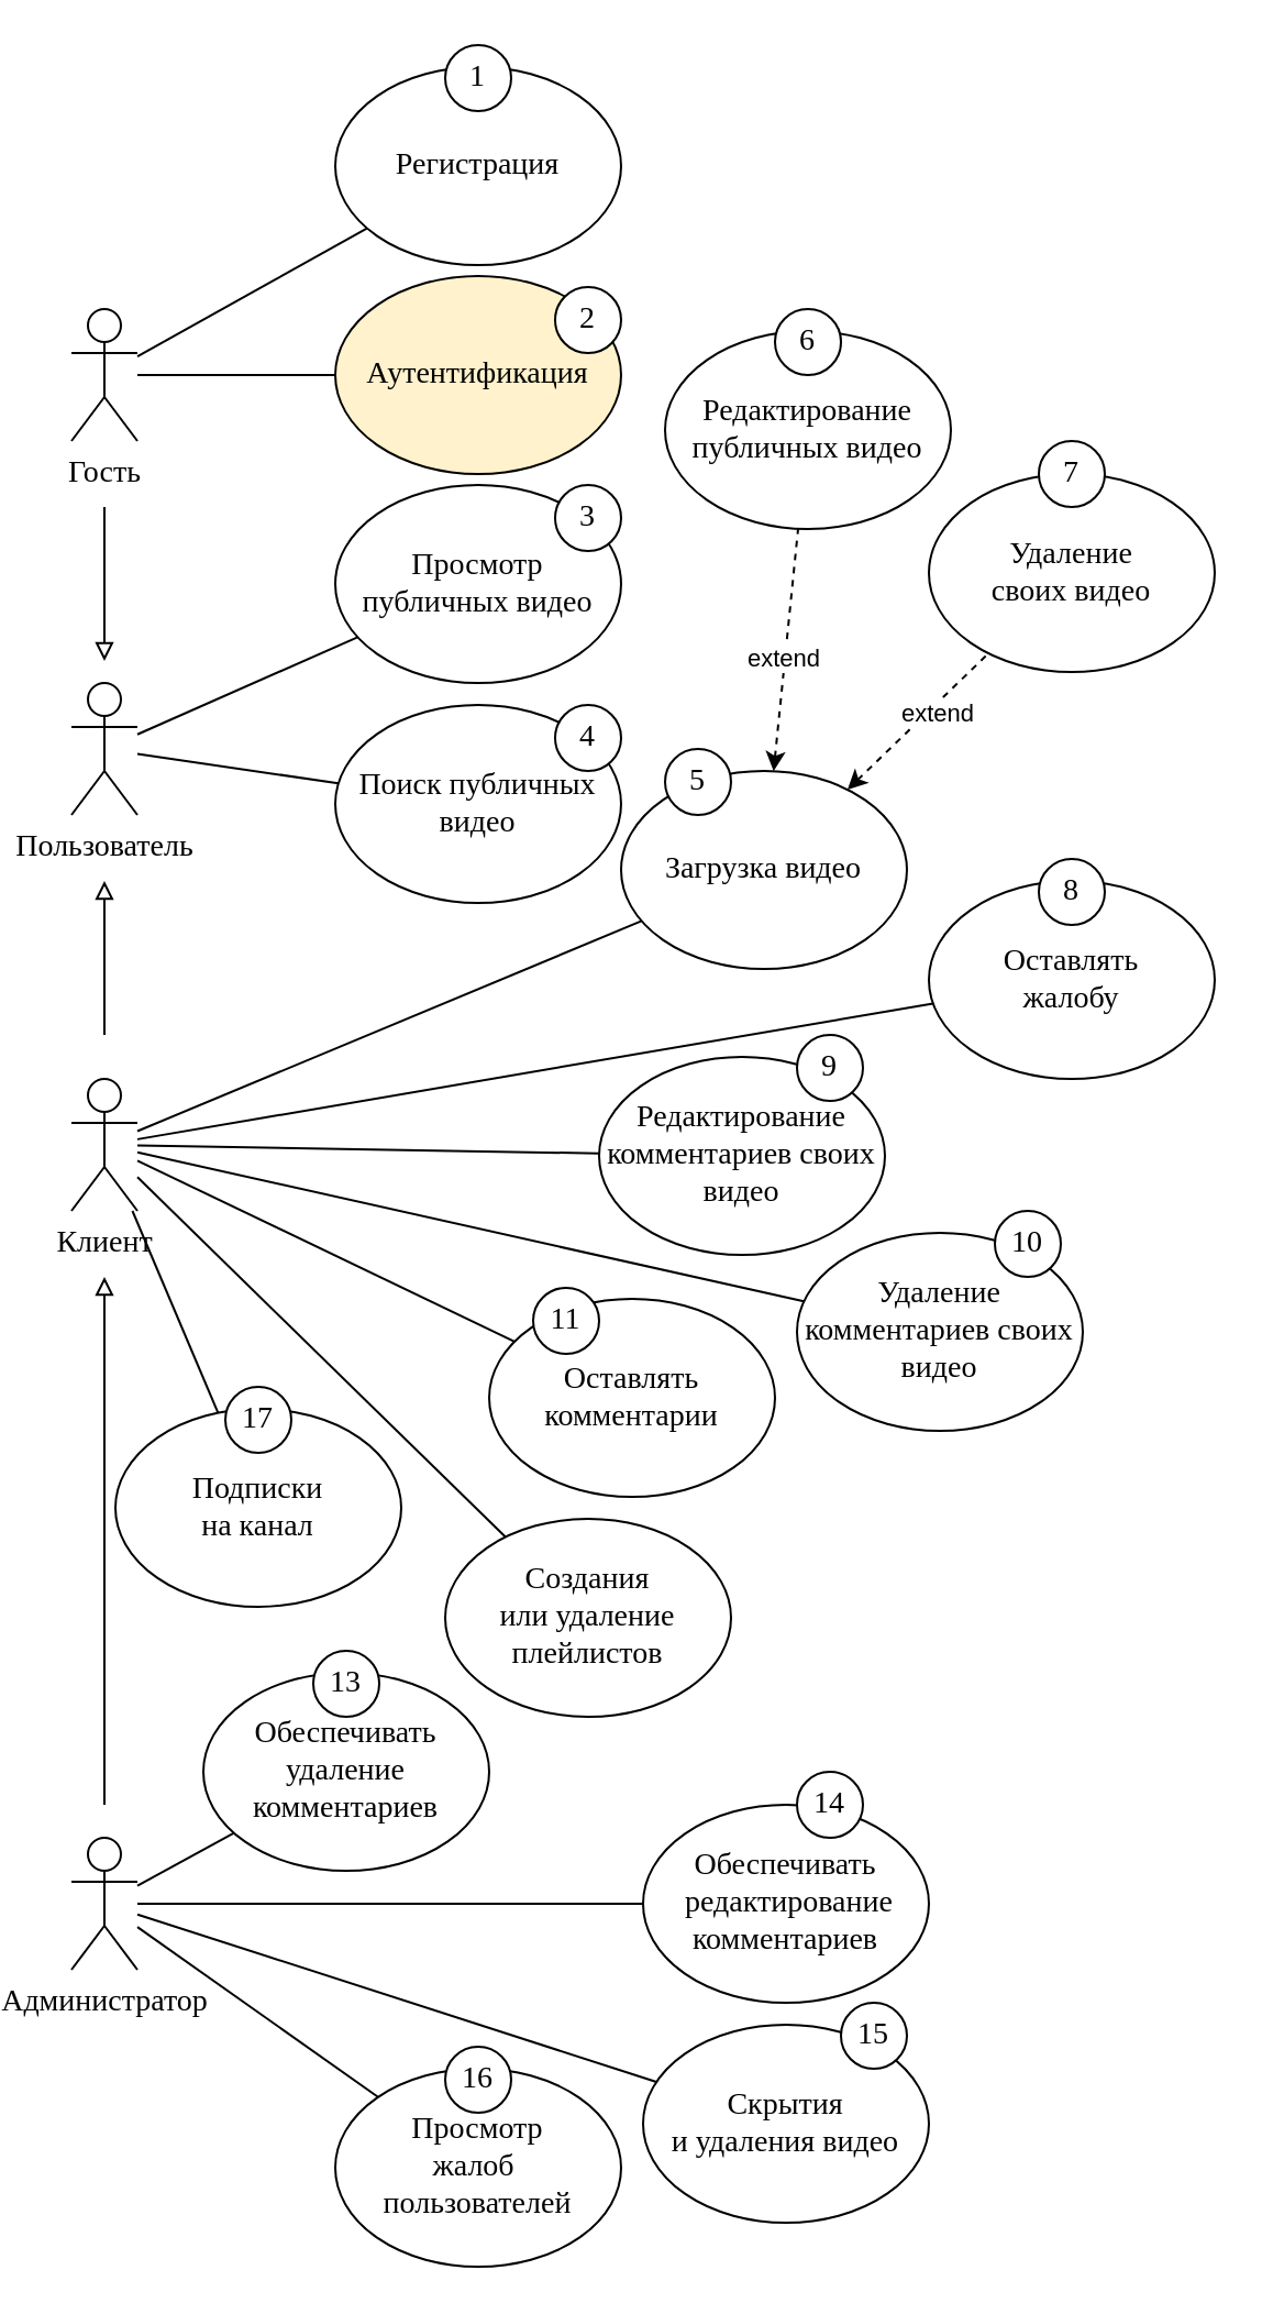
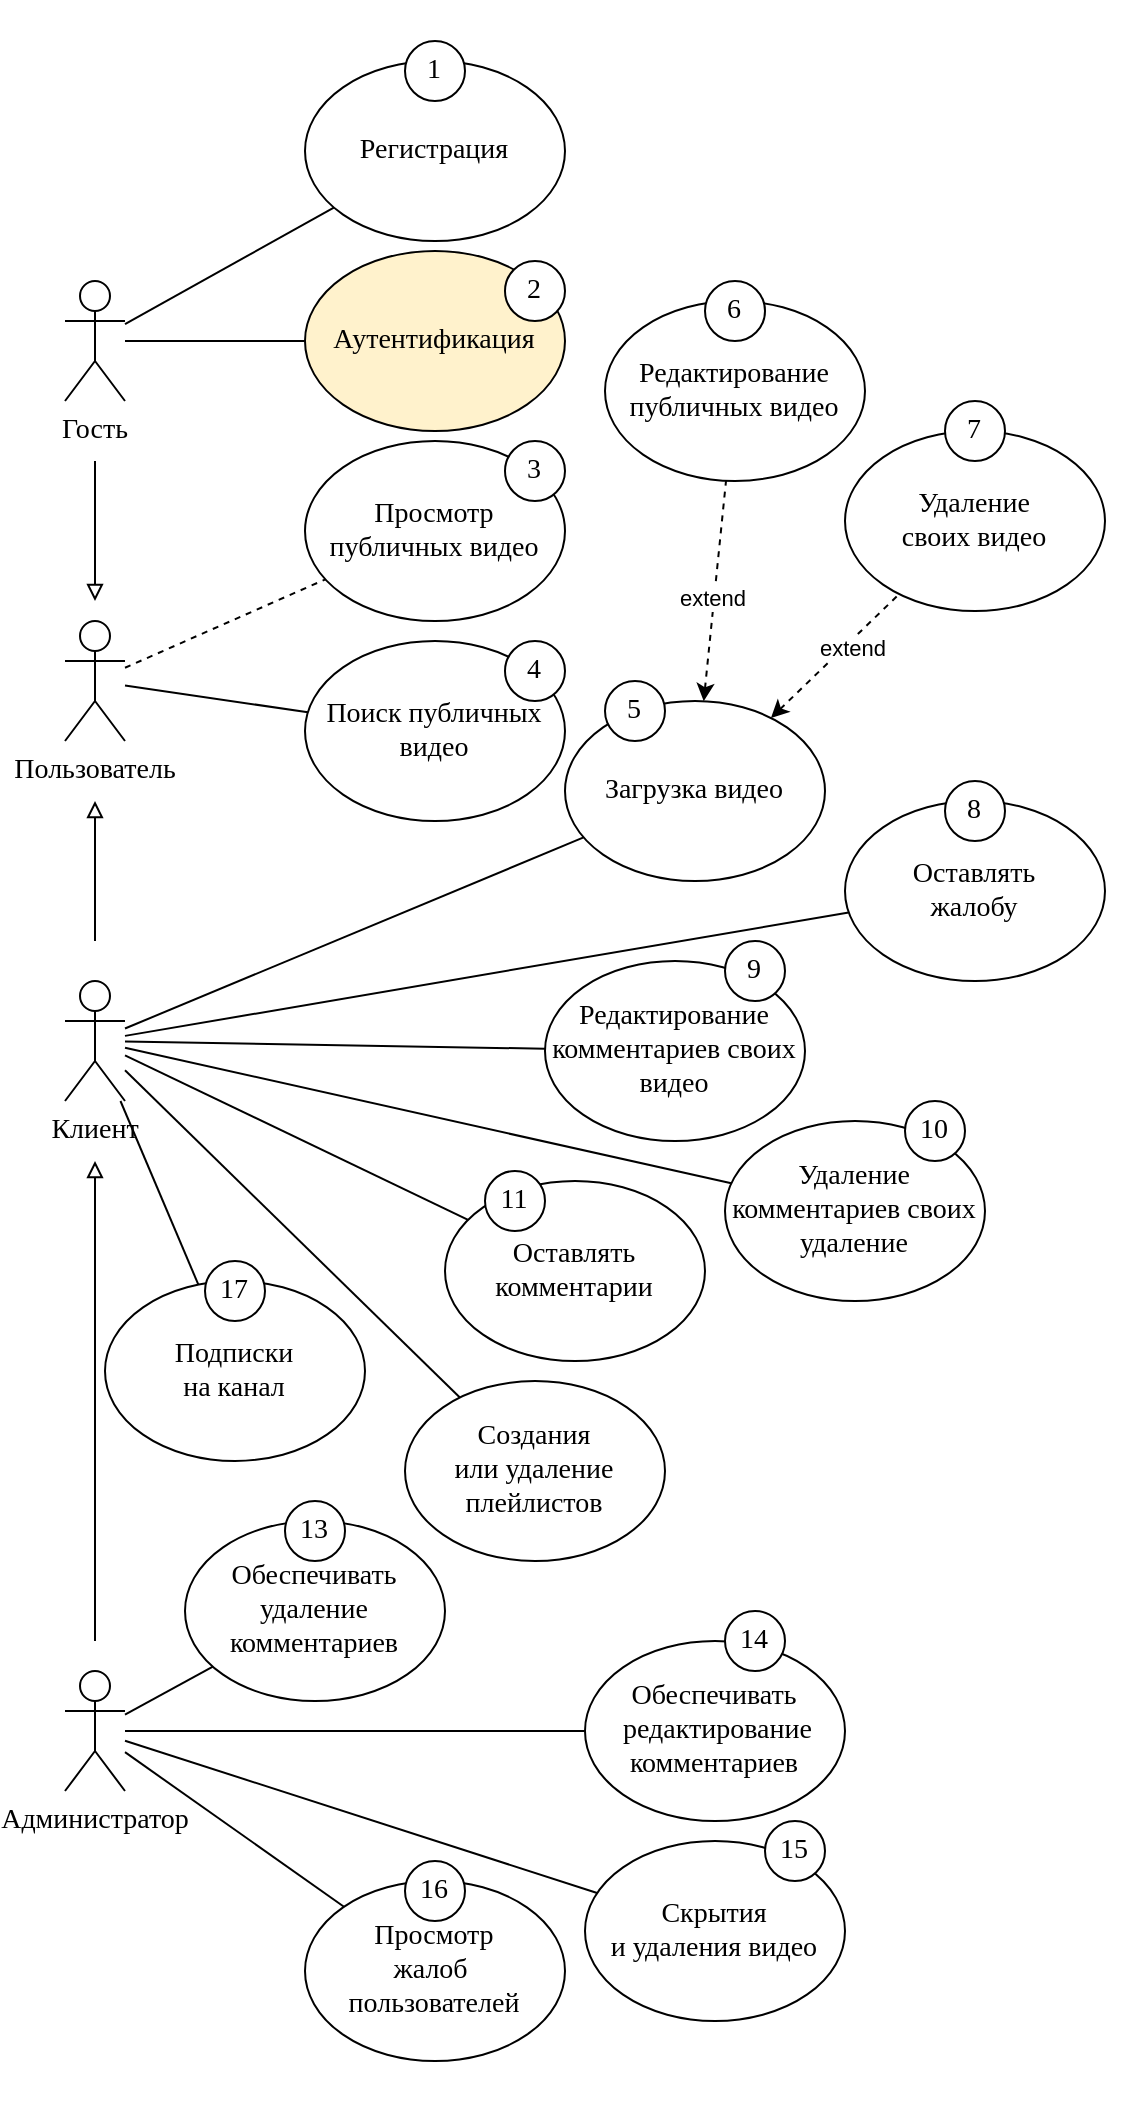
- <mxCell id="2" style="rounded=0;orthogonalLoop=1;jettySize=auto;html=1;endArrow=none;endFill=0;" parent="1" source="4" target="24" edge="1"><mxGeometry relative="1" as="geometry" /></mxCell>
+ <mxCell id="2" style="rounded=0;orthogonalLoop=1;jettySize=auto;html=1;endArrow=none;endFill=0;dashed=1;" parent="1" source="4" target="24" edge="1"><mxGeometry relative="1" as="geometry" /></mxCell>
- <mxCell id="35" value="&lt;span style=&quot;font-size: 14px; font-family: &amp;quot;Times New Roman&amp;quot;, serif;&quot;&gt;&amp;nbsp;Удаление&amp;nbsp;&lt;/span&gt;&lt;div&gt;&lt;span style=&quot;font-size: 14px; font-family: &amp;quot;Times New Roman&amp;quot;, serif;&quot;&gt;комментариев своих видео&lt;/span&gt;&lt;/div&gt;" style="ellipse;whiteSpace=wrap;html=1;fontFamily=Times New Roman;fontSize=14;" parent="1" vertex="1"><mxGeometry x="350" y="560" width="130" height="90" as="geometry" /></mxCell>
+ <mxCell id="35" value="&lt;span style=&quot;font-size: 14px; font-family: &amp;quot;Times New Roman&amp;quot;, serif;&quot;&gt;&amp;nbsp;Удаление&amp;nbsp;&lt;/span&gt;&lt;div&gt;&lt;span style=&quot;font-size: 14px; font-family: &amp;quot;Times New Roman&amp;quot;, serif;&quot;&gt;комментариев своих удаление&lt;/span&gt;&lt;/div&gt;" style="ellipse;whiteSpace=wrap;html=1;fontFamily=Times New Roman;fontSize=14;" parent="1" vertex="1"><mxGeometry x="350" y="560" width="130" height="90" as="geometry" /></mxCell>
